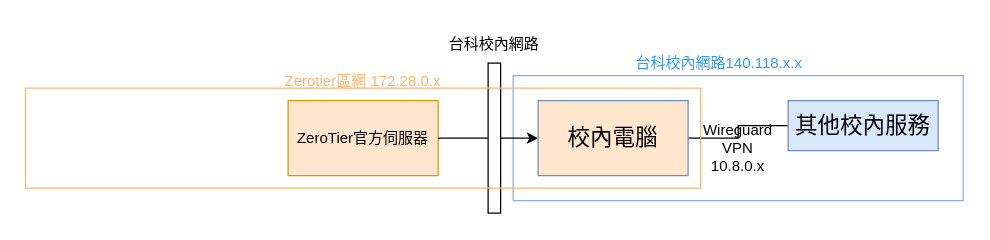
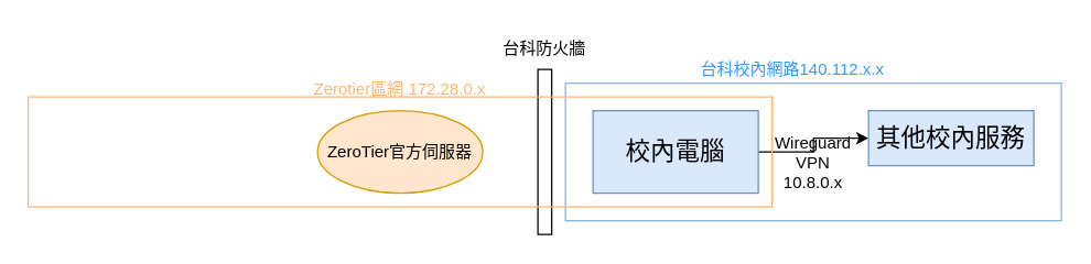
- <mxCell id="11" value="台科校內網路" style="text;strokeColor=none;align=center;fillColor=none;html=1;verticalAlign=middle;whiteSpace=wrap;rounded=0;" vertex="1" parent="9"><mxGeometry width="90" height="30" as="geometry" /></mxCell>
+ <mxCell id="11" value="台科防火牆" style="text;strokeColor=none;align=center;fillColor=none;html=1;verticalAlign=middle;whiteSpace=wrap;rounded=0;" vertex="1" parent="9"><mxGeometry width="90" height="30" as="geometry" /></mxCell>
- <mxCell id="12" value="&lt;font color=&quot;#3399ff&quot;&gt;台科校內網路140.118.x.x&lt;/font&gt;" style="text;strokeColor=none;align=center;fillColor=none;html=1;verticalAlign=middle;whiteSpace=wrap;rounded=0;" vertex="1" parent="1"><mxGeometry x="480" y="30" width="190" height="40" as="geometry" /></mxCell>
+ <mxCell id="12" value="&lt;font color=&quot;#3399ff&quot;&gt;台科校內網路140.112.x.x&lt;/font&gt;" style="text;strokeColor=none;align=center;fillColor=none;html=1;verticalAlign=middle;whiteSpace=wrap;rounded=0;" vertex="1" parent="1"><mxGeometry x="480" y="30" width="190" height="40" as="geometry" /></mxCell>
- <mxCell id="4" style="edgeStyle=orthogonalEdgeStyle;rounded=0;orthogonalLoop=1;jettySize=auto;html=1;entryX=0;entryY=0.5;entryDx=0;entryDy=0;endArrow=none;" edge="1" parent="1" source="5" target="6"><mxGeometry relative="1" as="geometry" /></mxCell>
+ <mxCell id="4" style="edgeStyle=orthogonalEdgeStyle;rounded=0;orthogonalLoop=1;jettySize=auto;html=1;entryX=0;entryY=0.5;entryDx=0;entryDy=0;" edge="1" parent="1" source="5" target="6"><mxGeometry relative="1" as="geometry" /></mxCell>
- <mxCell id="3" value="ZeroTier官方伺服器" style="rounded=0;whiteSpace=wrap;html=1;fillColor=#ffe6cc;strokeColor=#d79b00;" vertex="1" parent="1"><mxGeometry x="230" y="80" width="120" height="60" as="geometry" /></mxCell>
+ <mxCell id="3" value="ZeroTier官方伺服器" style="ellipse;whiteSpace=wrap;html=1;fillColor=#ffe6cc;strokeColor=#d79b00;" vertex="1" parent="1"><mxGeometry x="230" y="80" width="120" height="60" as="geometry" /></mxCell>
- <mxCell id="7" style="edgeStyle=orthogonalEdgeStyle;rounded=0;orthogonalLoop=1;jettySize=auto;html=1;entryX=0;entryY=0.5;entryDx=0;entryDy=0;" edge="1" parent="1" source="3" target="5"><mxGeometry relative="1" as="geometry" /></mxCell>
- <mxCell id="5" value="&lt;font style=&quot;font-size: 18px;&quot;&gt;校內電腦&lt;/font&gt;" style="rounded=0;whiteSpace=wrap;html=1;fillColor=#ffe6cc;strokeColor=#6c8ebf;" vertex="1" parent="1"><mxGeometry x="430" y="80" width="120" height="60" as="geometry" /></mxCell>
+ <mxCell id="5" value="&lt;font style=&quot;font-size: 18px;&quot;&gt;校內電腦&lt;/font&gt;" style="rounded=0;whiteSpace=wrap;html=1;fillColor=#dae8fc;strokeColor=#6c8ebf;" vertex="1" parent="1"><mxGeometry x="430" y="80" width="120" height="60" as="geometry" /></mxCell>
